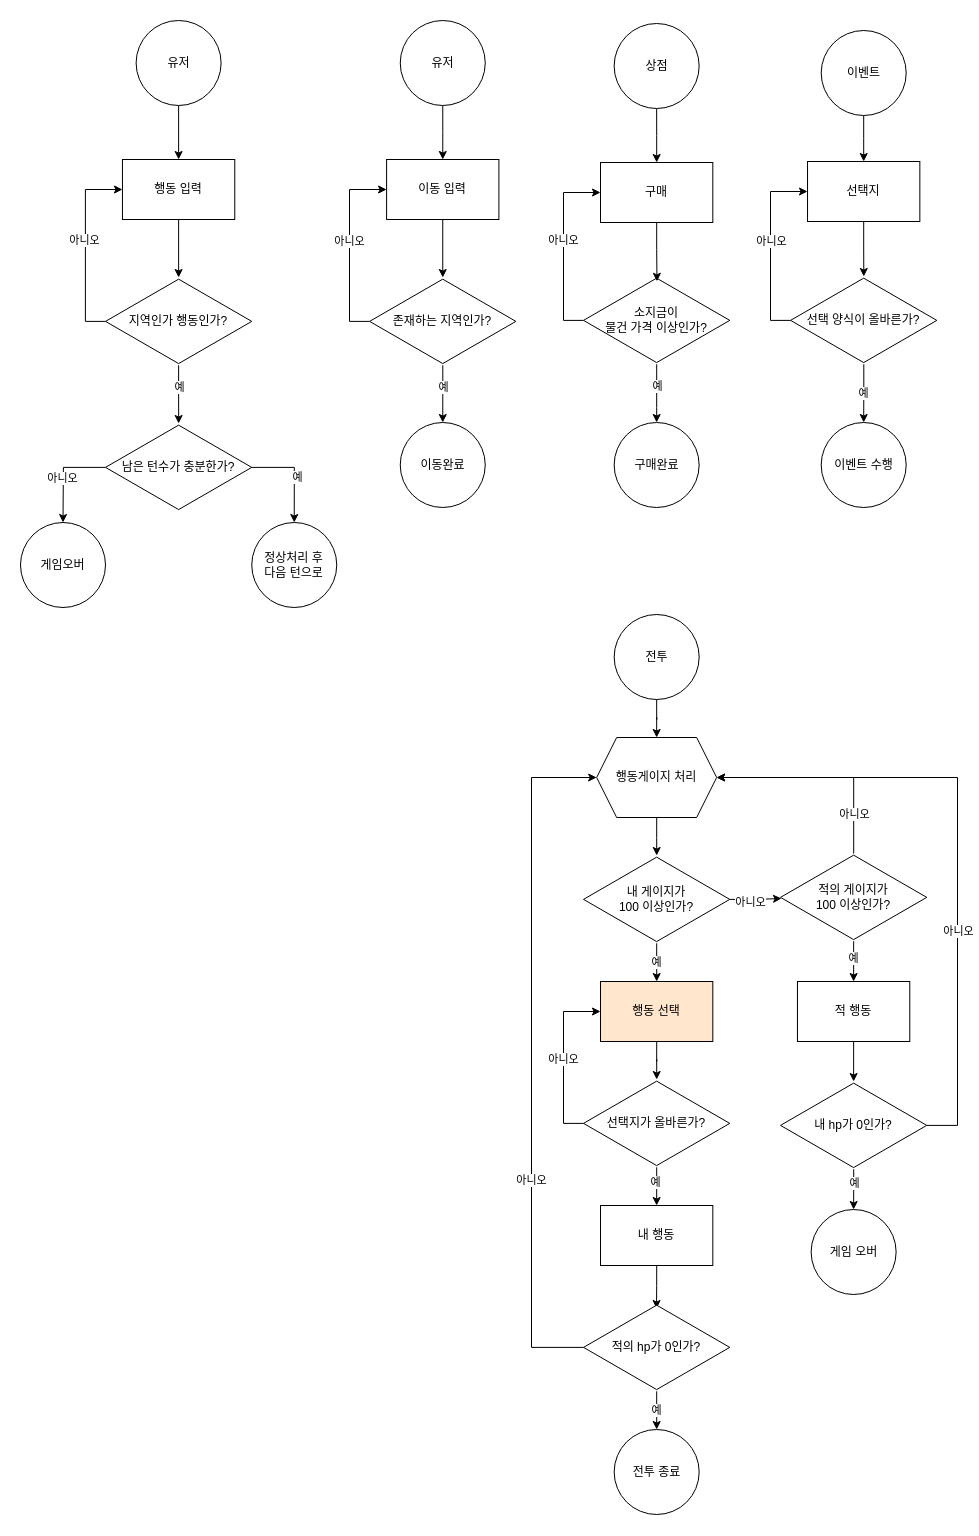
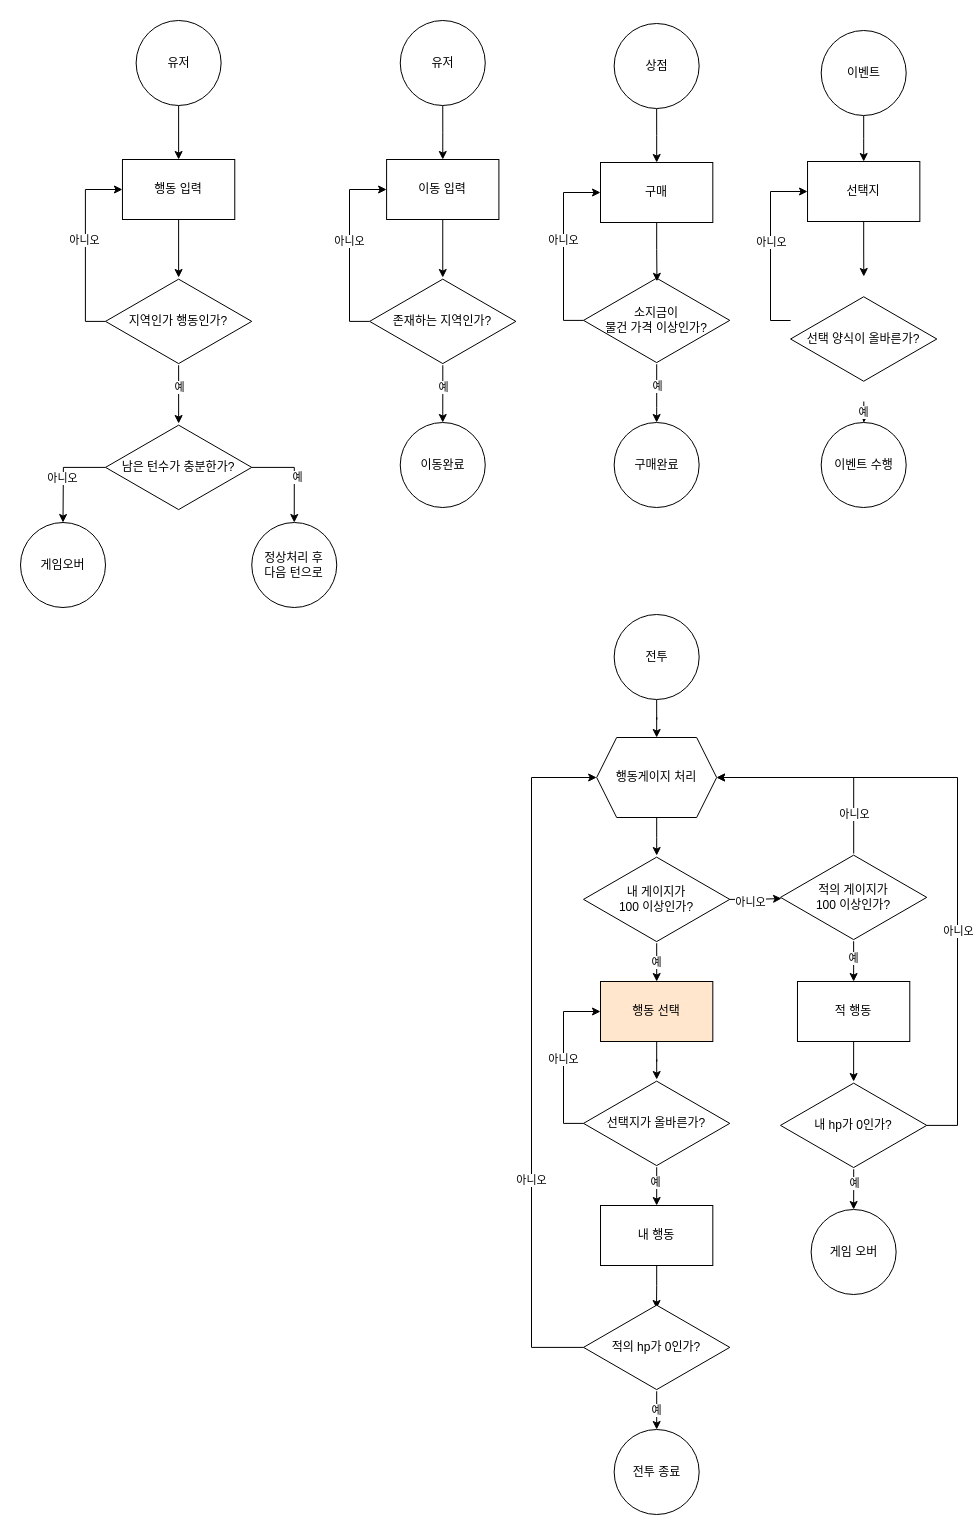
- <mxCell id="45" value="선택 양식이 올바른가?" style="html=1;whiteSpace=wrap;aspect=fixed;shape=isoRectangle;" parent="1" vertex="1"><mxGeometry x="790.07" y="276" width="146.25" height="87.75" as="geometry" /></mxCell>
+ <mxCell id="45" value="선택 양식이 올바른가?" style="html=1;whiteSpace=wrap;aspect=fixed;shape=isoRectangle;" parent="1" vertex="1"><mxGeometry x="790.07" y="276" width="146.25" height="125" as="geometry" /></mxCell>
